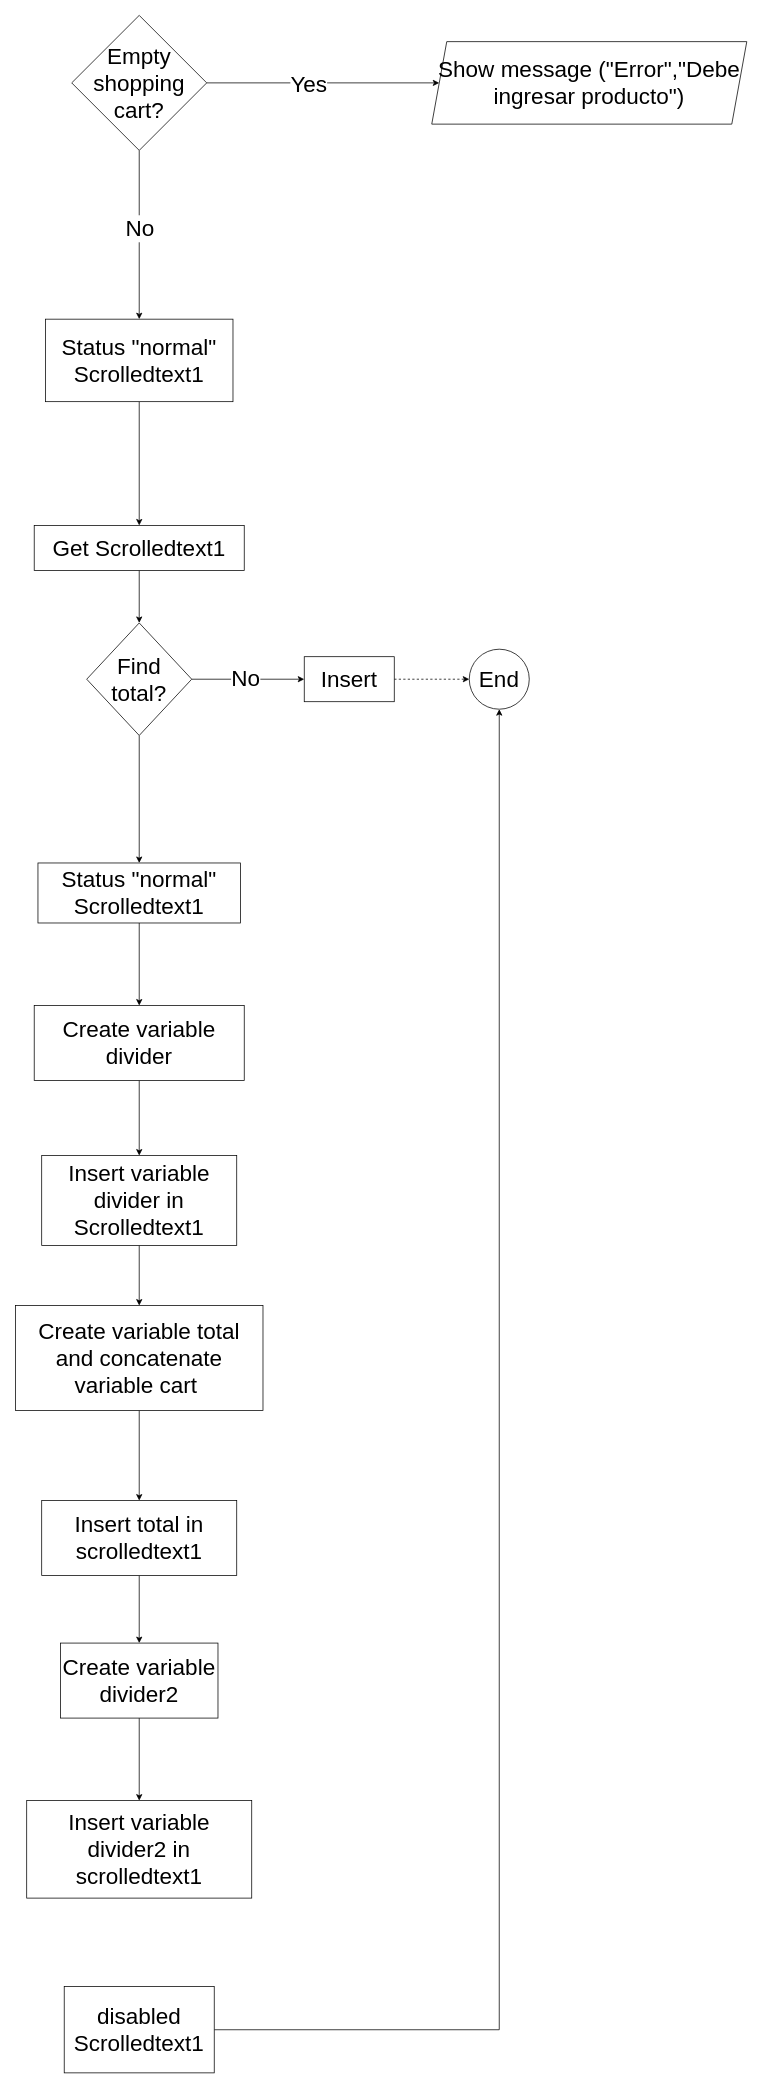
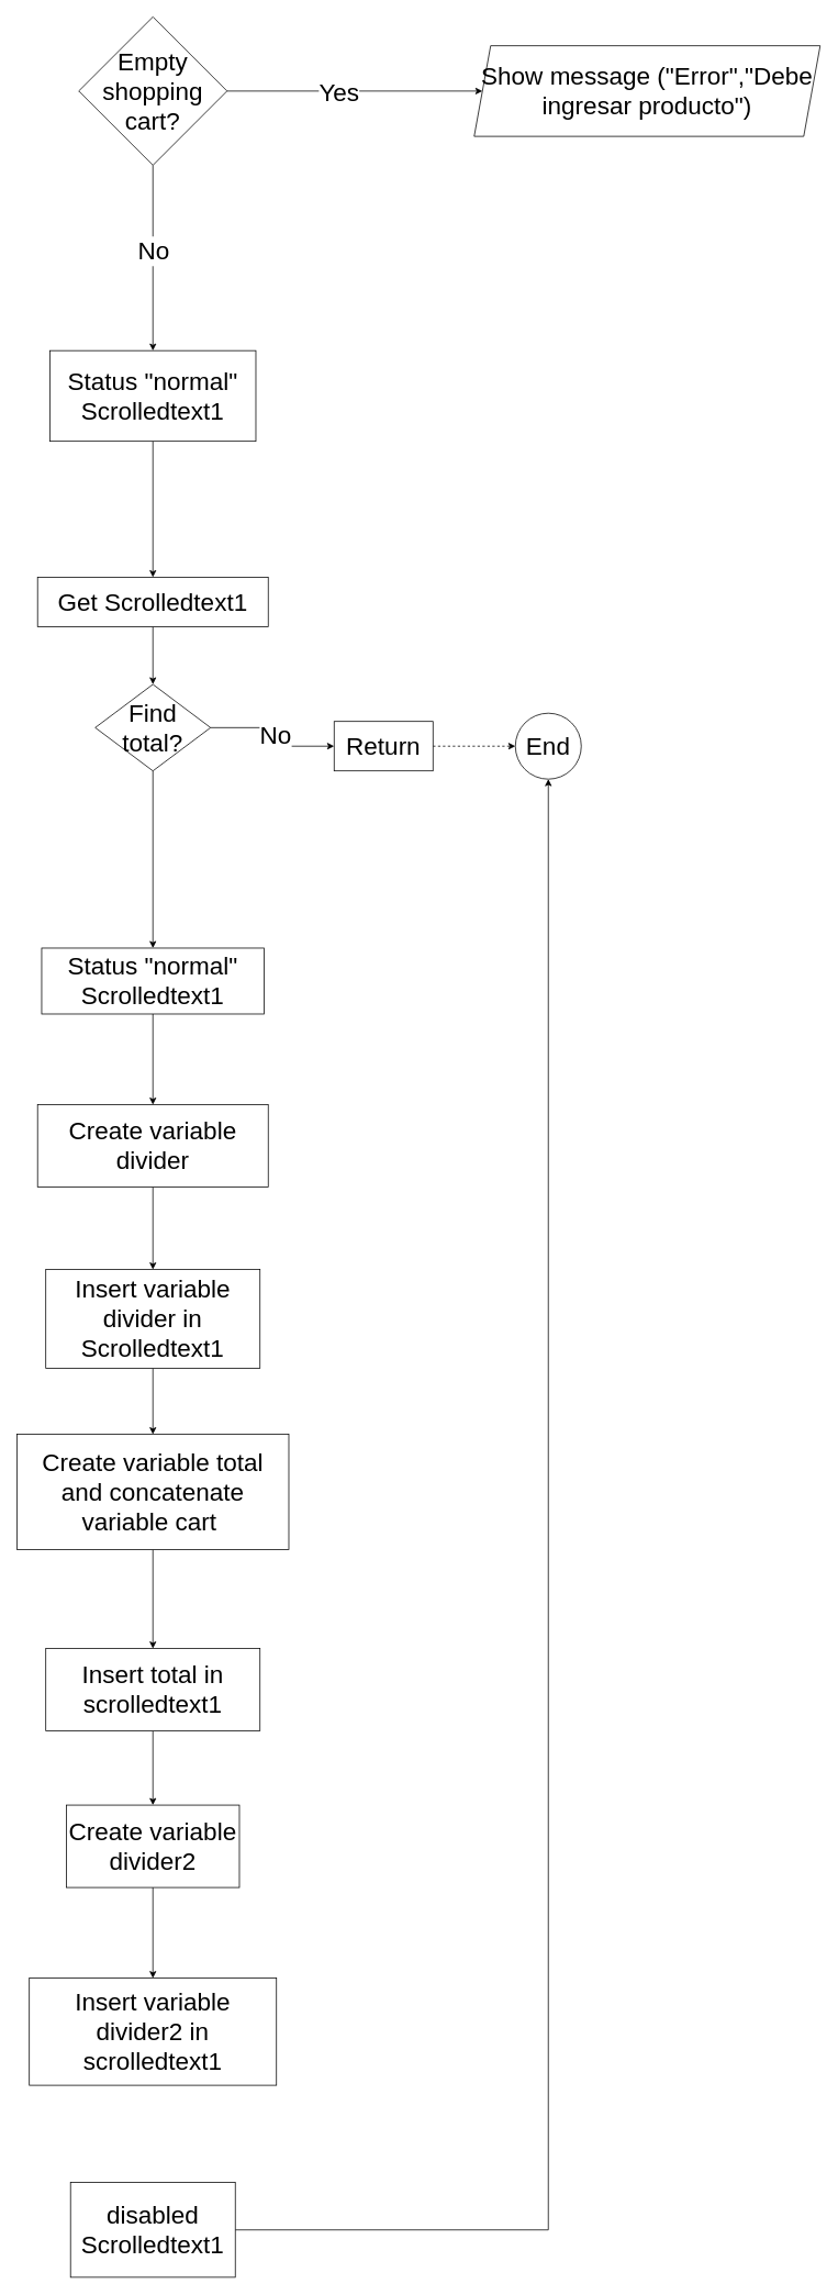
- <mxCell id="15" value="&lt;font style=&quot;font-size: 30px;&quot;&gt;Find total?&lt;/font&gt;" style="rhombus;whiteSpace=wrap;html=1;" vertex="1" parent="1"><mxGeometry x="115" y="830" width="140" height="150" as="geometry" /></mxCell>
+ <mxCell id="15" value="&lt;font style=&quot;font-size: 30px;&quot;&gt;Find total?&lt;/font&gt;" style="rhombus;whiteSpace=wrap;html=1;" vertex="1" parent="1"><mxGeometry x="115" y="830" width="140" height="105" as="geometry" /></mxCell>
- <mxCell id="17" value="&lt;font style=&quot;font-size: 30px;&quot;&gt;Insert&lt;/font&gt;" style="whiteSpace=wrap;html=1;" vertex="1" parent="1"><mxGeometry x="405" y="875" width="120" height="60" as="geometry" /></mxCell>
+ <mxCell id="17" value="&lt;font style=&quot;font-size: 30px;&quot;&gt;Return&lt;/font&gt;" style="whiteSpace=wrap;html=1;" vertex="1" parent="1"><mxGeometry x="405" y="875" width="120" height="60" as="geometry" /></mxCell>
